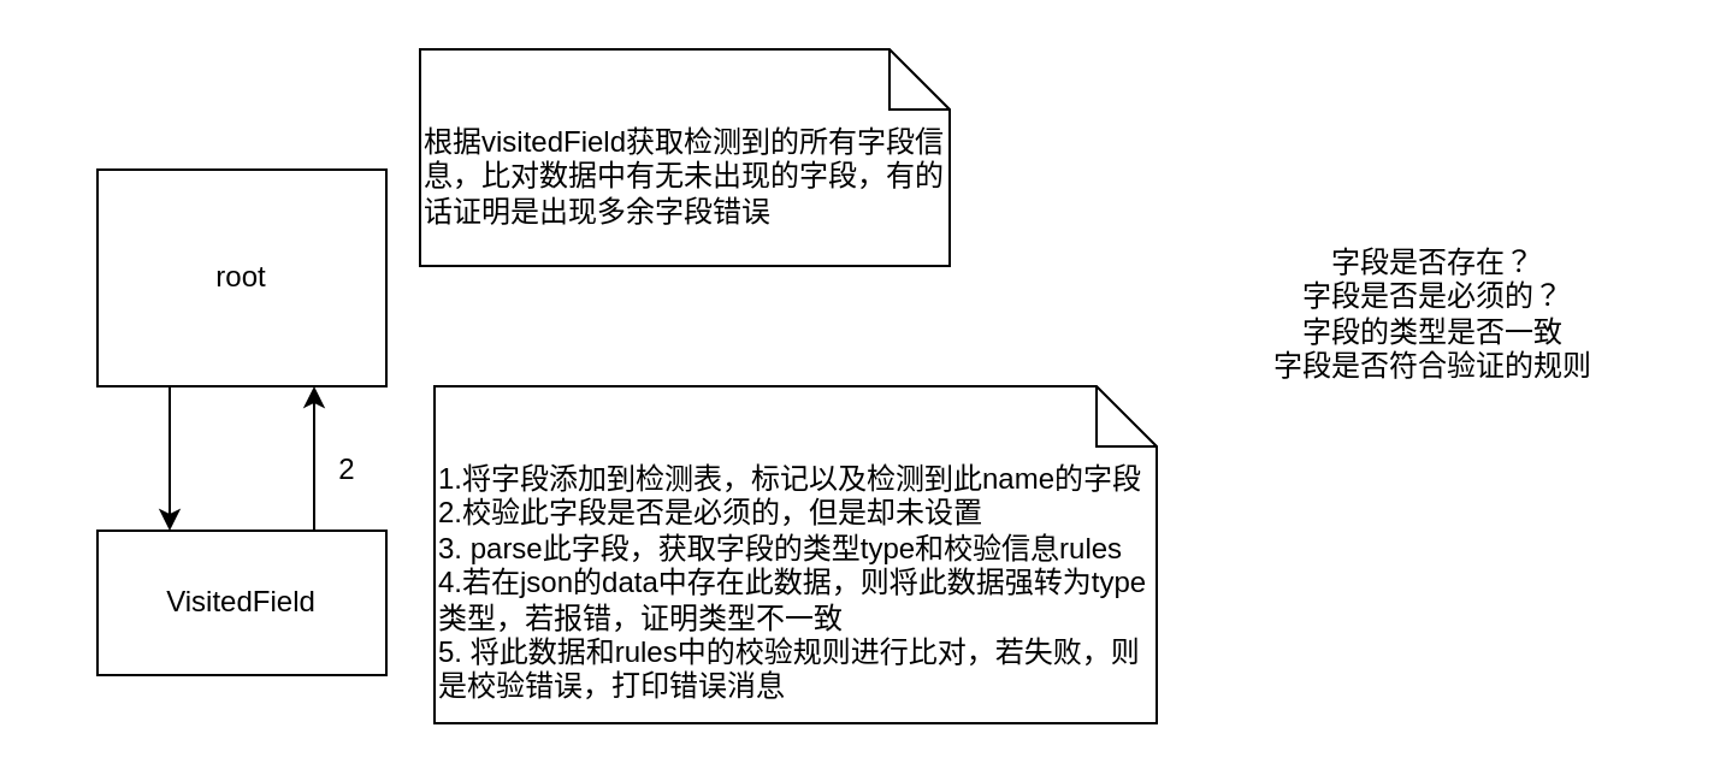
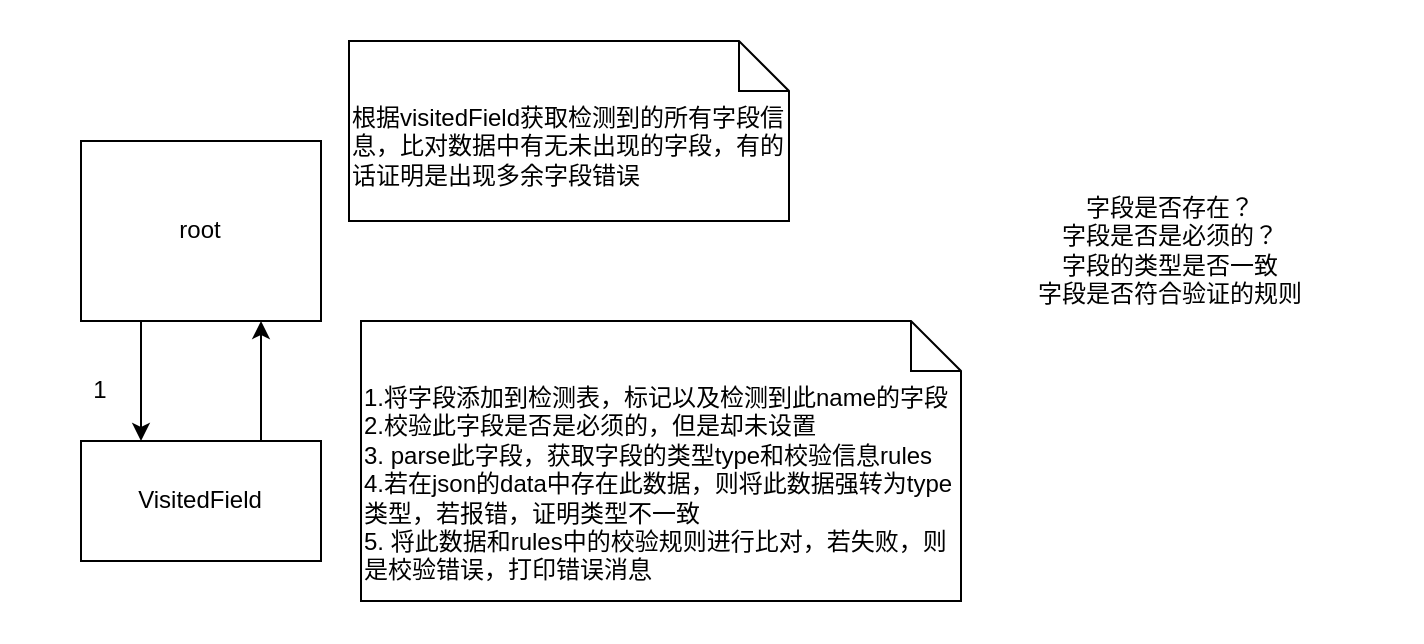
- <mxCell id="4" value="字段是否存在？&lt;div&gt;字段是否是必须的？&lt;/div&gt;&lt;div&gt;字段的类型是否一致&lt;/div&gt;&lt;div&gt;字段是否符合验证的规则&lt;/div&gt;" style="text;html=1;align=center;verticalAlign=middle;whiteSpace=wrap;rounded=0;" vertex="1" parent="1"><mxGeometry x="490" y="85" width="210" height="90" as="geometry" /></mxCell>
+ <mxCell id="4" value="字段是否存在？&lt;div&gt;字段是否是必须的？&lt;/div&gt;&lt;div&gt;字段的类型是否一致&lt;/div&gt;&lt;div&gt;字段是否符合验证的规则&lt;/div&gt;" style="text;html=1;align=center;verticalAlign=middle;whiteSpace=wrap;rounded=0;" vertex="1" parent="1"><mxGeometry x="480" y="80" width="210" height="90" as="geometry" /></mxCell>
+ <mxCell id="9" value="1" style="text;html=1;align=center;verticalAlign=middle;whiteSpace=wrap;rounded=0;" vertex="1" parent="1"><mxGeometry x="20" y="180" width="60" height="30" as="geometry" /></mxCell>
- <mxCell id="10" value="2" style="text;html=1;align=center;verticalAlign=middle;whiteSpace=wrap;rounded=0;" vertex="1" parent="1"><mxGeometry x="114" y="180" width="60" height="30" as="geometry" /></mxCell>
